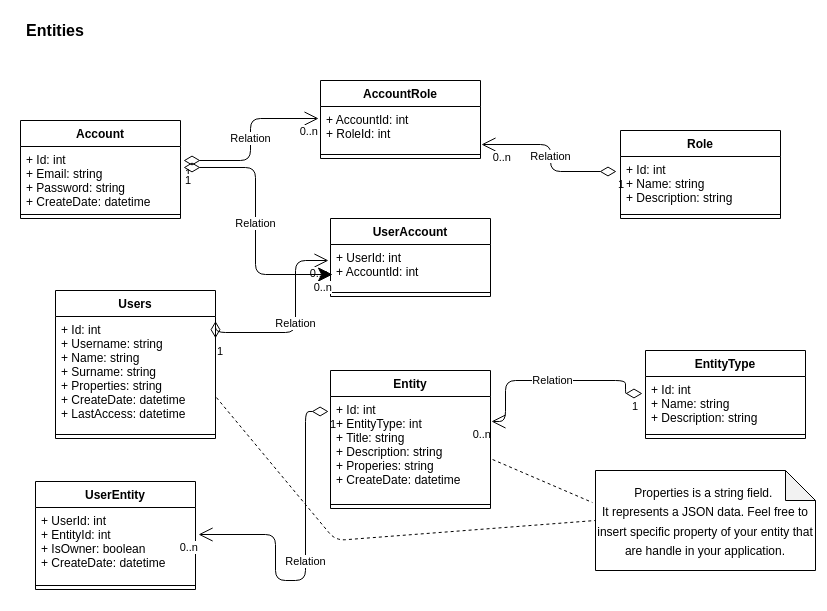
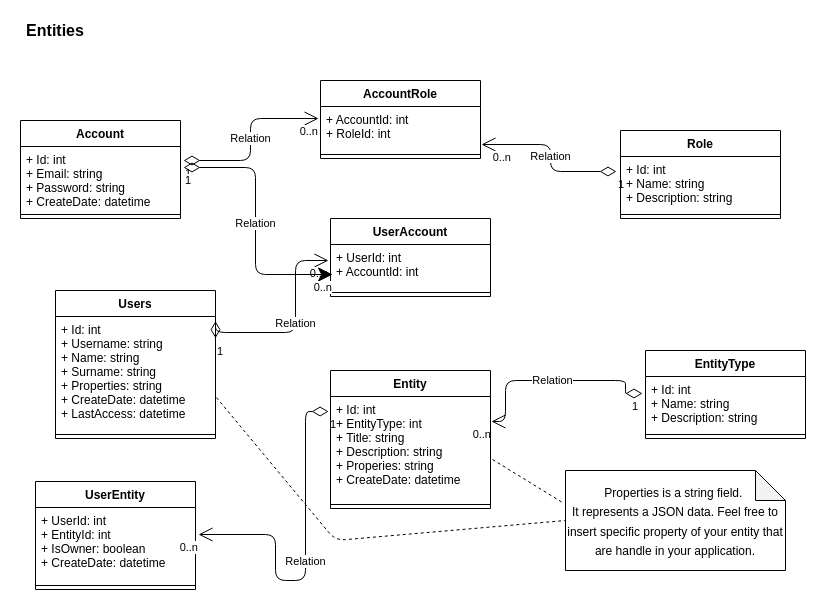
- <mxCell id="30" value="&lt;font style=&quot;font-size: 12px&quot;&gt;Properties is a string field.&amp;nbsp;&lt;br&gt;It represents a JSON data. Feel free to insert specific property of your entity that are handle in your application.&lt;/font&gt;" style="shape=note;whiteSpace=wrap;html=1;backgroundOutline=1;darkOpacity=0.05;fontSize=16;" parent="1" vertex="1"><mxGeometry x="595" y="470" width="220" height="100" as="geometry" /></mxCell>
+ <mxCell id="30" value="&lt;font style=&quot;font-size: 12px&quot;&gt;Properties is a string field.&amp;nbsp;&lt;br&gt;It represents a JSON data. Feel free to insert specific property of your entity that are handle in your application.&lt;/font&gt;" style="shape=note;whiteSpace=wrap;html=1;backgroundOutline=1;darkOpacity=0.05;fontSize=16;" parent="1" vertex="1"><mxGeometry x="565" y="470" width="220" height="100" as="geometry" /></mxCell>
